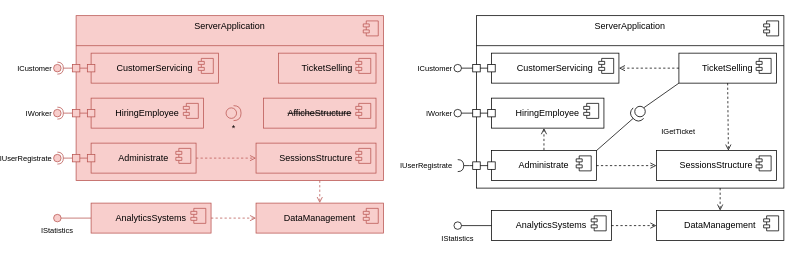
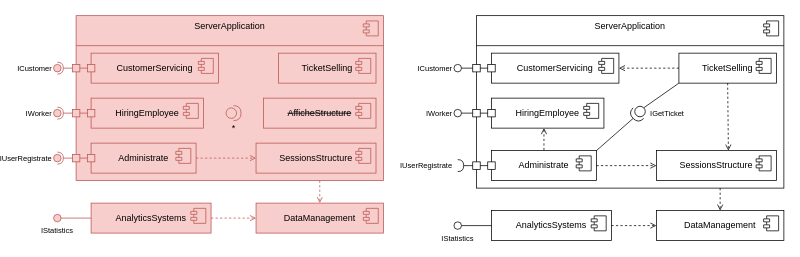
- <mxCell id="37" value="IGetTicket" style="text;strokeColor=none;fillColor=none;align=left;verticalAlign=top;spacingLeft=4;spacingRight=4;overflow=hidden;rotatable=0;points=[[0,0.5],[1,0.5]];portConstraint=eastwest;fontSize=10;" vertex="1" parent="1"><mxGeometry x="825" y="163" width="60" height="24" as="geometry" /></mxCell>
+ <mxCell id="37" value="IGetTicket" style="text;strokeColor=none;fillColor=none;align=left;verticalAlign=top;spacingLeft=4;spacingRight=4;overflow=hidden;rotatable=0;points=[[0,0.5],[1,0.5]];portConstraint=eastwest;fontSize=10;" vertex="1" parent="1"><mxGeometry x="810" y="138" width="60" height="24" as="geometry" /></mxCell>
